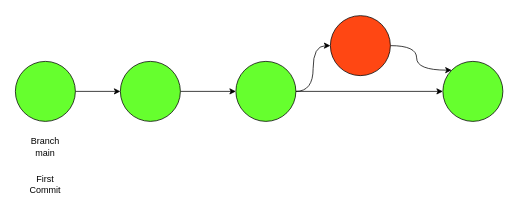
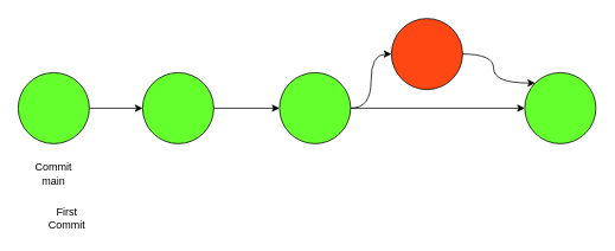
- <mxCell id="4" value="Branch main" style="text;html=1;align=center;verticalAlign=middle;whiteSpace=wrap;rounded=0;" vertex="1" parent="1"><mxGeometry x="30" y="180" width="60" height="30" as="geometry" /></mxCell>
+ <mxCell id="4" value="Commit main" style="text;html=1;align=center;verticalAlign=middle;whiteSpace=wrap;rounded=0;" vertex="1" parent="1"><mxGeometry x="30" y="180" width="60" height="30" as="geometry" /></mxCell>
- <mxCell id="5" value="First Commit" style="text;html=1;align=center;verticalAlign=middle;whiteSpace=wrap;rounded=0;" vertex="1" parent="1"><mxGeometry x="30" y="230" width="60" height="30" as="geometry" /></mxCell>
+ <mxCell id="5" value="First Commit" style="text;html=1;align=center;verticalAlign=middle;whiteSpace=wrap;rounded=0;" vertex="1" parent="1"><mxGeometry x="45" y="230" width="60" height="30" as="geometry" /></mxCell>
